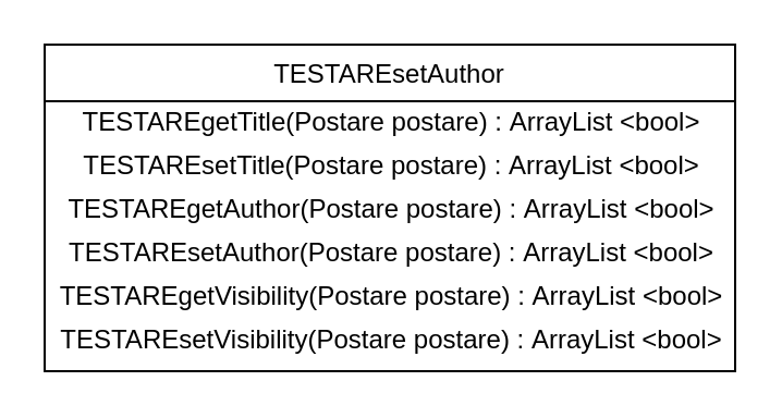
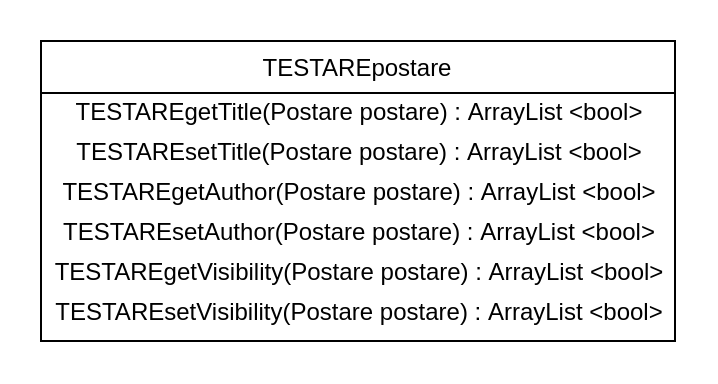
- <mxCell id="2" value="TESTAREsetAuthor" style="swimlane;fontStyle=0;align=center;verticalAlign=top;childLayout=stackLayout;horizontal=1;startSize=26;horizontalStack=0;resizeParent=1;resizeLast=0;collapsible=1;marginBottom=0;rounded=0;shadow=0;strokeWidth=1;" parent="1" vertex="1"><mxGeometry x="20" y="20" width="317" height="150" as="geometry"><mxRectangle x="550" y="140" width="160" height="26" as="alternateBounds" /></mxGeometry></mxCell>
+ <mxCell id="2" value="TESTAREpostare" style="swimlane;fontStyle=0;align=center;verticalAlign=top;childLayout=stackLayout;horizontal=1;startSize=26;horizontalStack=0;resizeParent=1;resizeLast=0;collapsible=1;marginBottom=0;rounded=0;shadow=0;strokeWidth=1;" parent="1" vertex="1"><mxGeometry x="20" y="20" width="317" height="150" as="geometry"><mxRectangle x="550" y="140" width="160" height="26" as="alternateBounds" /></mxGeometry></mxCell>
